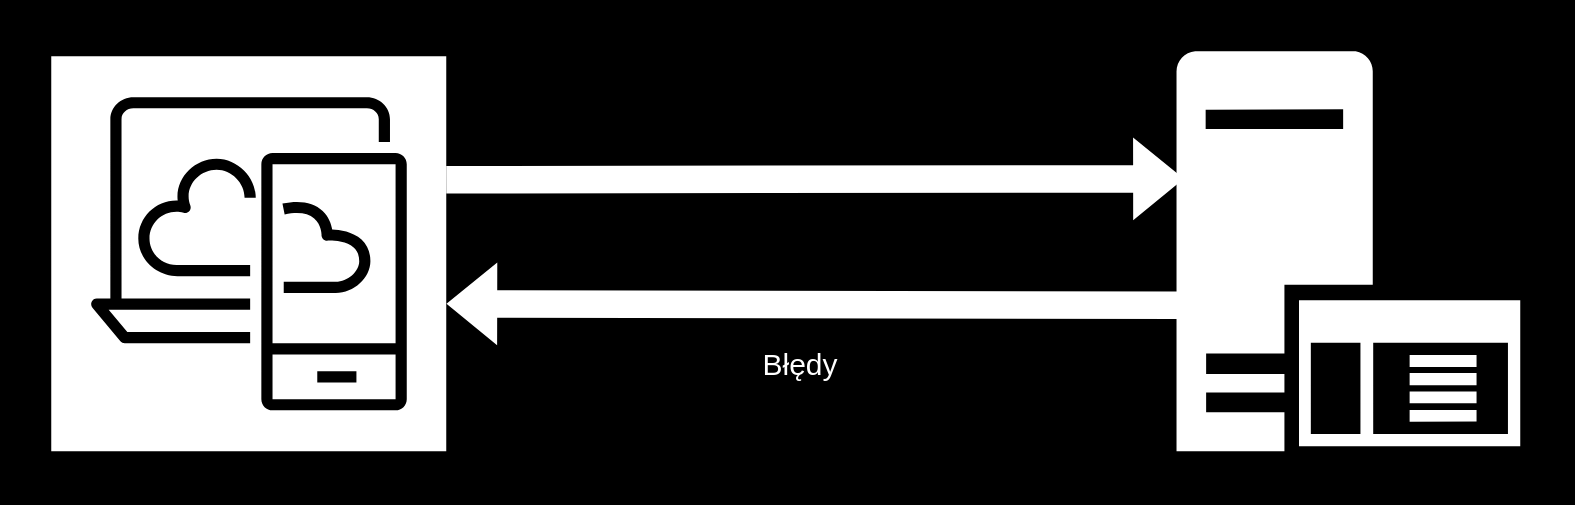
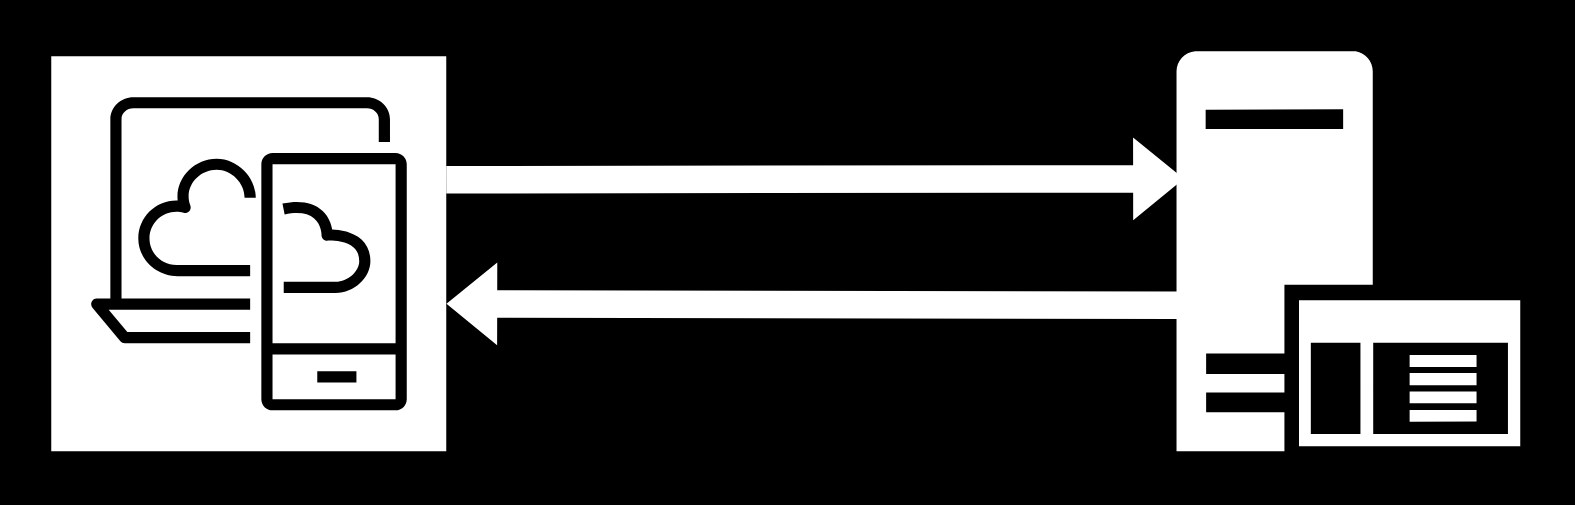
- <mxCell id="6" value="Błędy" style="text;html=1;align=center;verticalAlign=middle;whiteSpace=wrap;rounded=0;labelBackgroundColor=none;fontColor=#FFFFFF;" vertex="1" parent="1"><mxGeometry x="290" y="131" width="60" height="30" as="geometry" /></mxCell>
